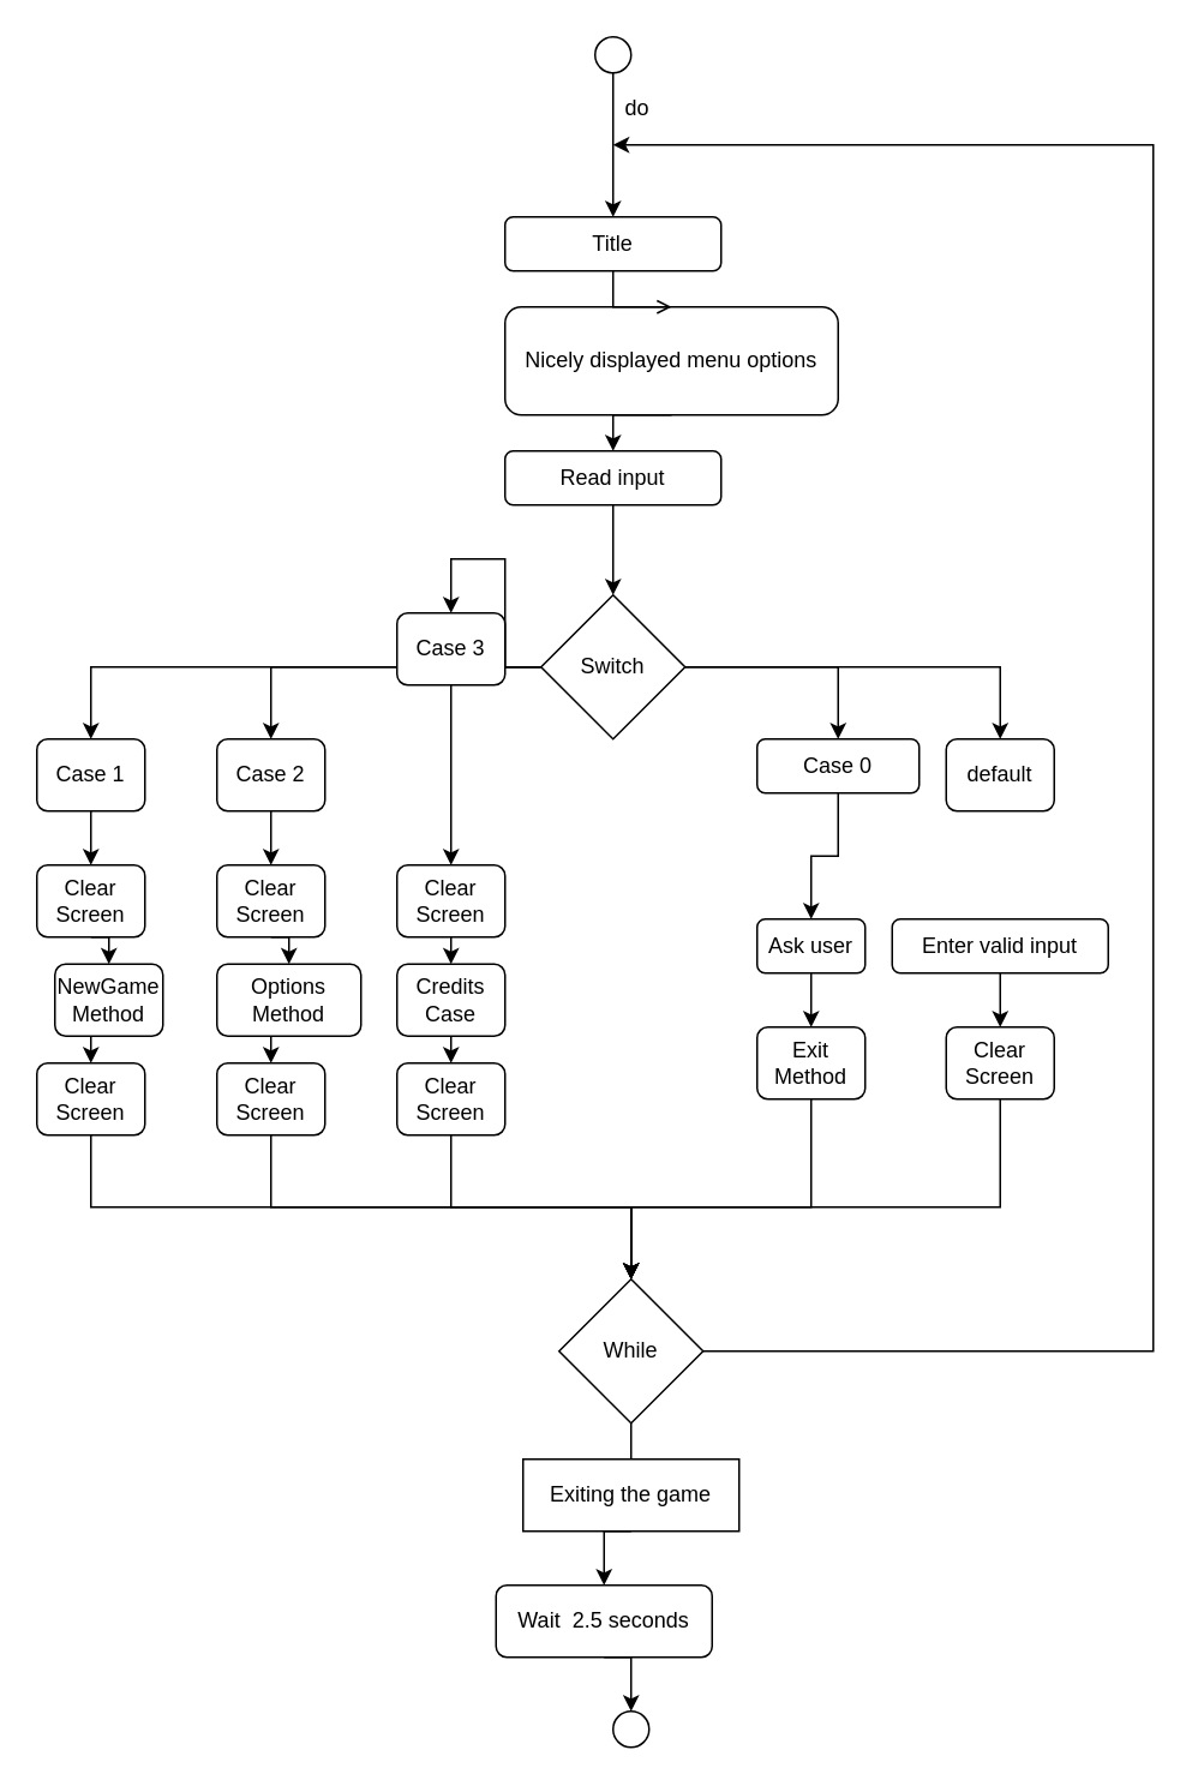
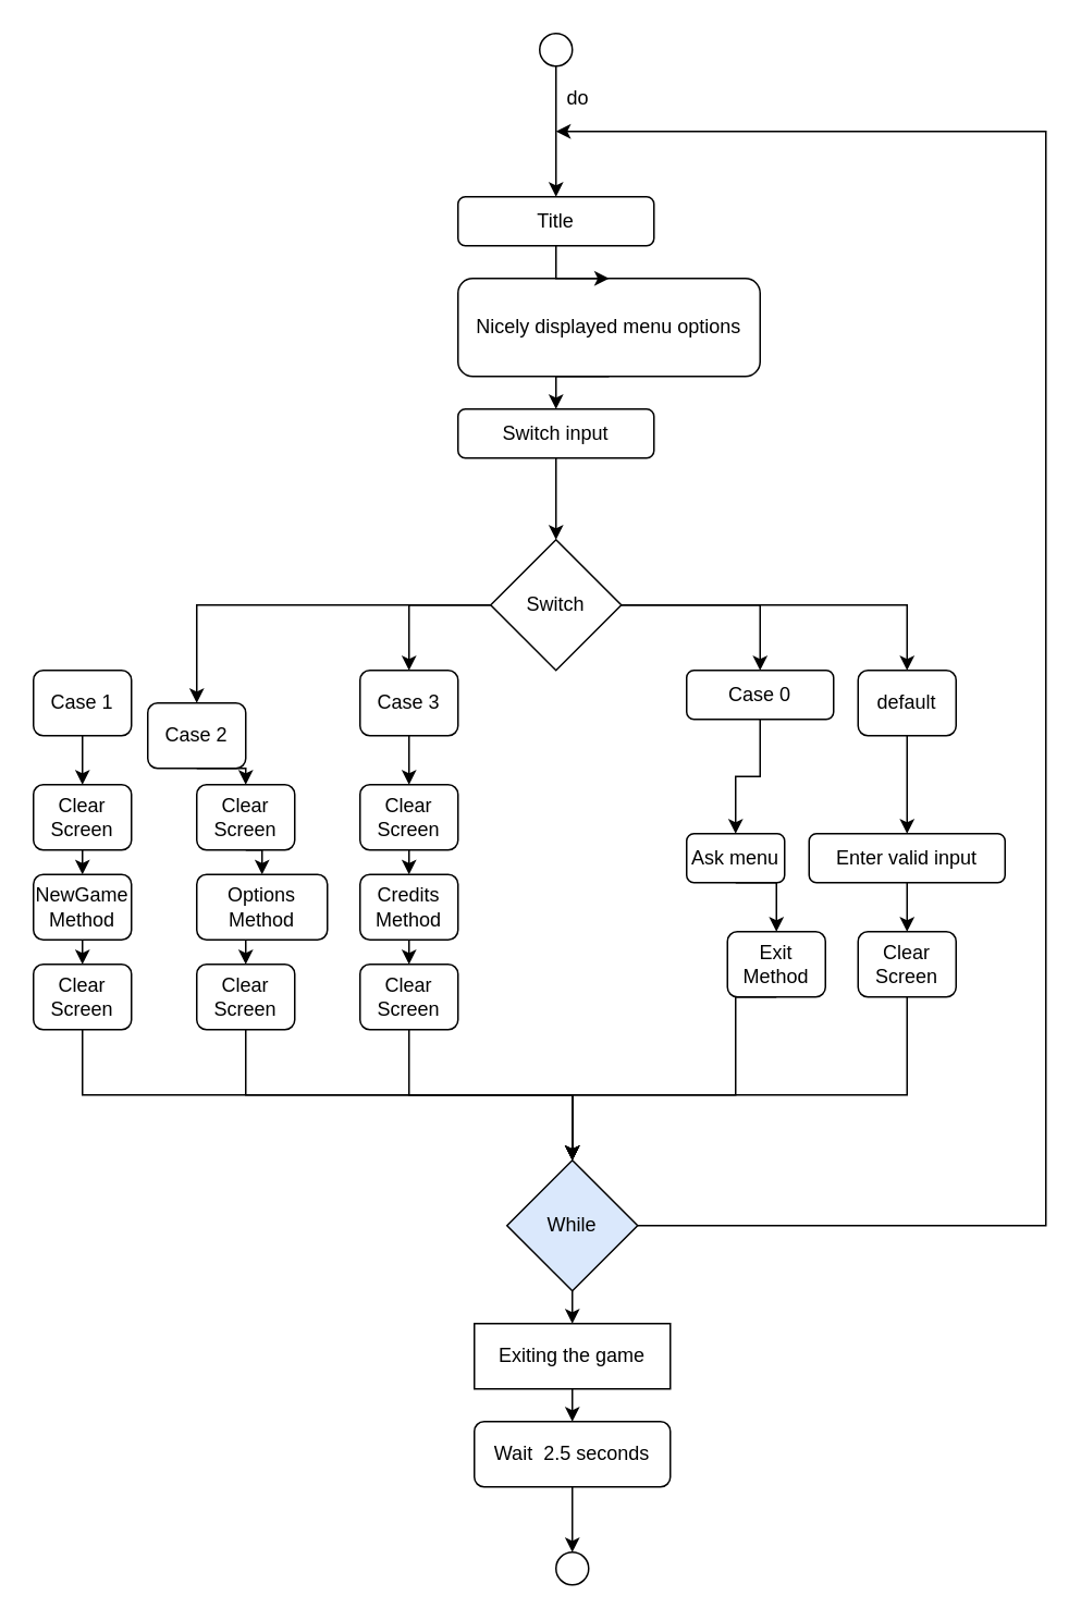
- <mxCell id="4" style="edgeStyle=orthogonalEdgeStyle;rounded=0;orthogonalLoop=1;jettySize=auto;html=1;exitX=0.5;exitY=1;exitDx=0;exitDy=0;endArrow=open;" edge="1" parent="1" source="5" target="3"><mxGeometry relative="1" as="geometry" /></mxCell>
+ <mxCell id="4" style="edgeStyle=orthogonalEdgeStyle;rounded=0;orthogonalLoop=1;jettySize=auto;html=1;exitX=0.5;exitY=1;exitDx=0;exitDy=0;" edge="1" parent="1" source="5" target="3"><mxGeometry relative="1" as="geometry" /></mxCell>
- <mxCell id="9" value="Read input" style="rounded=1;whiteSpace=wrap;html=1;" vertex="1" parent="1"><mxGeometry x="280" y="250" width="120" height="30" as="geometry" /></mxCell>
+ <mxCell id="9" value="Switch input" style="rounded=1;whiteSpace=wrap;html=1;" vertex="1" parent="1"><mxGeometry x="280" y="250" width="120" height="30" as="geometry" /></mxCell>
- <mxCell id="26" value="Case 3" style="rounded=1;whiteSpace=wrap;html=1;" vertex="1" parent="1"><mxGeometry x="220" y="340" width="60" height="40" as="geometry" /></mxCell>
+ <mxCell id="26" value="Case 3" style="rounded=1;whiteSpace=wrap;html=1;" vertex="1" parent="1"><mxGeometry x="220" y="410" width="60" height="40" as="geometry" /></mxCell>
- <mxCell id="10" style="edgeStyle=orthogonalEdgeStyle;rounded=0;orthogonalLoop=1;jettySize=auto;html=1;exitX=0;exitY=0.5;exitDx=0;exitDy=0;entryX=0.5;entryY=0;entryDx=0;entryDy=0;" edge="1" parent="1" source="15" target="22"><mxGeometry relative="1" as="geometry" /></mxCell>
- <mxCell id="24" value="Case 2" style="rounded=1;whiteSpace=wrap;html=1;" vertex="1" parent="1"><mxGeometry x="120" y="410" width="60" height="40" as="geometry" /></mxCell>
+ <mxCell id="24" value="Case 2" style="rounded=1;whiteSpace=wrap;html=1;" vertex="1" parent="1"><mxGeometry x="90" y="430" width="60" height="40" as="geometry" /></mxCell>
+ <mxCell id="29" style="edgeStyle=orthogonalEdgeStyle;rounded=0;orthogonalLoop=1;jettySize=auto;html=1;exitX=0.5;exitY=1;exitDx=0;exitDy=0;entryX=0.5;entryY=0;entryDx=0;entryDy=0;" edge="1" parent="1" source="30" target="32"><mxGeometry relative="1" as="geometry" /></mxCell>
- <mxCell id="34" value="Ask user" style="rounded=1;whiteSpace=wrap;html=1;" vertex="1" parent="1"><mxGeometry x="420" y="510" width="60" height="30" as="geometry" /></mxCell>
+ <mxCell id="34" value="Ask menu" style="rounded=1;whiteSpace=wrap;html=1;" vertex="1" parent="1"><mxGeometry x="420" y="510" width="60" height="30" as="geometry" /></mxCell>
- <mxCell id="44" value="NewGame&lt;br&gt;Method" style="rounded=1;whiteSpace=wrap;html=1;" vertex="1" parent="1"><mxGeometry x="30" y="535" width="60" height="40" as="geometry" /></mxCell>
+ <mxCell id="44" value="NewGame&lt;br&gt;Method" style="rounded=1;whiteSpace=wrap;html=1;" vertex="1" parent="1"><mxGeometry x="20" y="535" width="60" height="40" as="geometry" /></mxCell>
- <mxCell id="56" value="Credits&lt;br&gt;Case" style="rounded=1;whiteSpace=wrap;html=1;" vertex="1" parent="1"><mxGeometry x="220" y="535" width="60" height="40" as="geometry" /></mxCell>
+ <mxCell id="56" value="Credits&lt;br&gt;Method" style="rounded=1;whiteSpace=wrap;html=1;" vertex="1" parent="1"><mxGeometry x="220" y="535" width="60" height="40" as="geometry" /></mxCell>
- <mxCell id="36" value="Exit Method" style="rounded=1;whiteSpace=wrap;html=1;" vertex="1" parent="1"><mxGeometry x="420" y="570" width="60" height="40" as="geometry" /></mxCell>
+ <mxCell id="36" value="Exit Method" style="rounded=1;whiteSpace=wrap;html=1;" vertex="1" parent="1"><mxGeometry x="445" y="570" width="60" height="40" as="geometry" /></mxCell>
- <mxCell id="59" value="While" style="rhombus;whiteSpace=wrap;html=1;" vertex="1" parent="1"><mxGeometry x="310" y="710" width="80" height="80" as="geometry" /></mxCell>
+ <mxCell id="59" value="While" style="rhombus;whiteSpace=wrap;html=1;fillColor=#dae8fc;" vertex="1" parent="1"><mxGeometry x="310" y="710" width="80" height="80" as="geometry" /></mxCell>
- <mxCell id="58" style="edgeStyle=orthogonalEdgeStyle;rounded=0;orthogonalLoop=1;jettySize=auto;html=1;exitX=0.5;exitY=1;exitDx=0;exitDy=0;entryX=0.5;entryY=0;entryDx=0;entryDy=0;endArrow=none;" edge="1" parent="1" source="59" target="17"><mxGeometry relative="1" as="geometry" /></mxCell>
+ <mxCell id="58" style="edgeStyle=orthogonalEdgeStyle;rounded=0;orthogonalLoop=1;jettySize=auto;html=1;exitX=0.5;exitY=1;exitDx=0;exitDy=0;entryX=0.5;entryY=0;entryDx=0;entryDy=0;" edge="1" parent="1" source="59" target="17"><mxGeometry relative="1" as="geometry" /></mxCell>
- <mxCell id="19" value="Wait&amp;nbsp; 2.5 seconds" style="rounded=1;whiteSpace=wrap;html=1;" vertex="1" parent="1"><mxGeometry x="275" y="880" width="120" height="40" as="geometry" /></mxCell>
+ <mxCell id="19" value="Wait&amp;nbsp; 2.5 seconds" style="rounded=1;whiteSpace=wrap;html=1;" vertex="1" parent="1"><mxGeometry x="290" y="870" width="120" height="40" as="geometry" /></mxCell>
